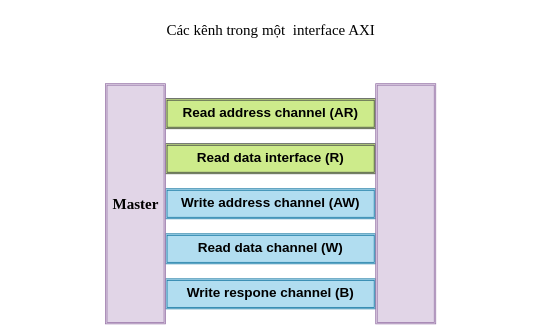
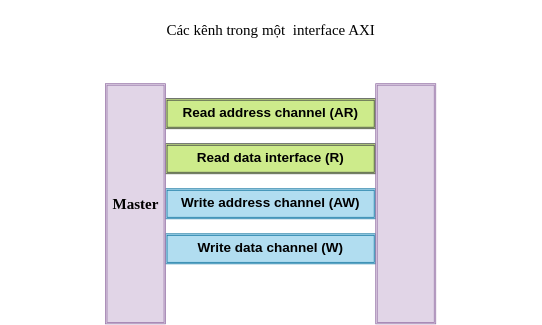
- <mxCell id="3" value="Read data channel (W)" style="shape=ext;double=1;rounded=0;fontSize=18;verticalAlign=top;align=center;fontStyle=1;labelBackgroundColor=none;whiteSpace=wrap;fillColor=#b1ddf0;strokeColor=#10739e;" parent="1" vertex="1"><mxGeometry x="220" y="311" width="280" height="40" as="geometry" /></mxCell>
+ <mxCell id="3" value="Write data channel (W)" style="shape=ext;double=1;rounded=0;fontSize=18;verticalAlign=top;align=center;fontStyle=1;labelBackgroundColor=none;whiteSpace=wrap;fillColor=#b1ddf0;strokeColor=#10739e;" parent="1" vertex="1"><mxGeometry x="220" y="311" width="280" height="40" as="geometry" /></mxCell>
- <mxCell id="6" value="Write respone channel (B)" style="shape=ext;double=1;rounded=0;fontSize=18;verticalAlign=top;align=center;fontStyle=1;labelBackgroundColor=none;whiteSpace=wrap;fillColor=#b1ddf0;strokeColor=#10739e;" parent="1" vertex="1"><mxGeometry x="220" y="371" width="280" height="40" as="geometry" /></mxCell>
